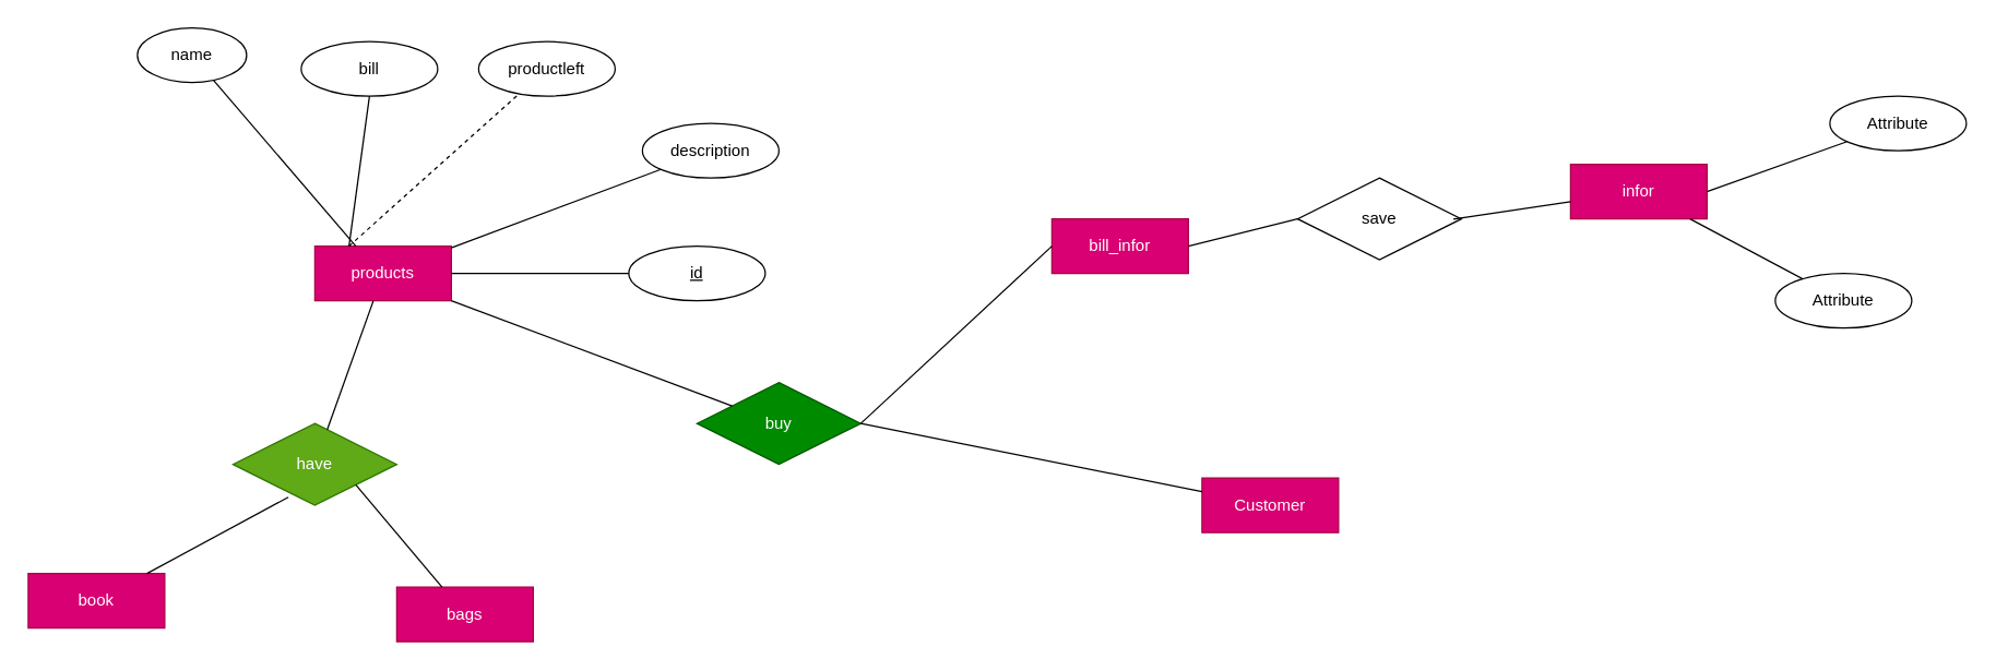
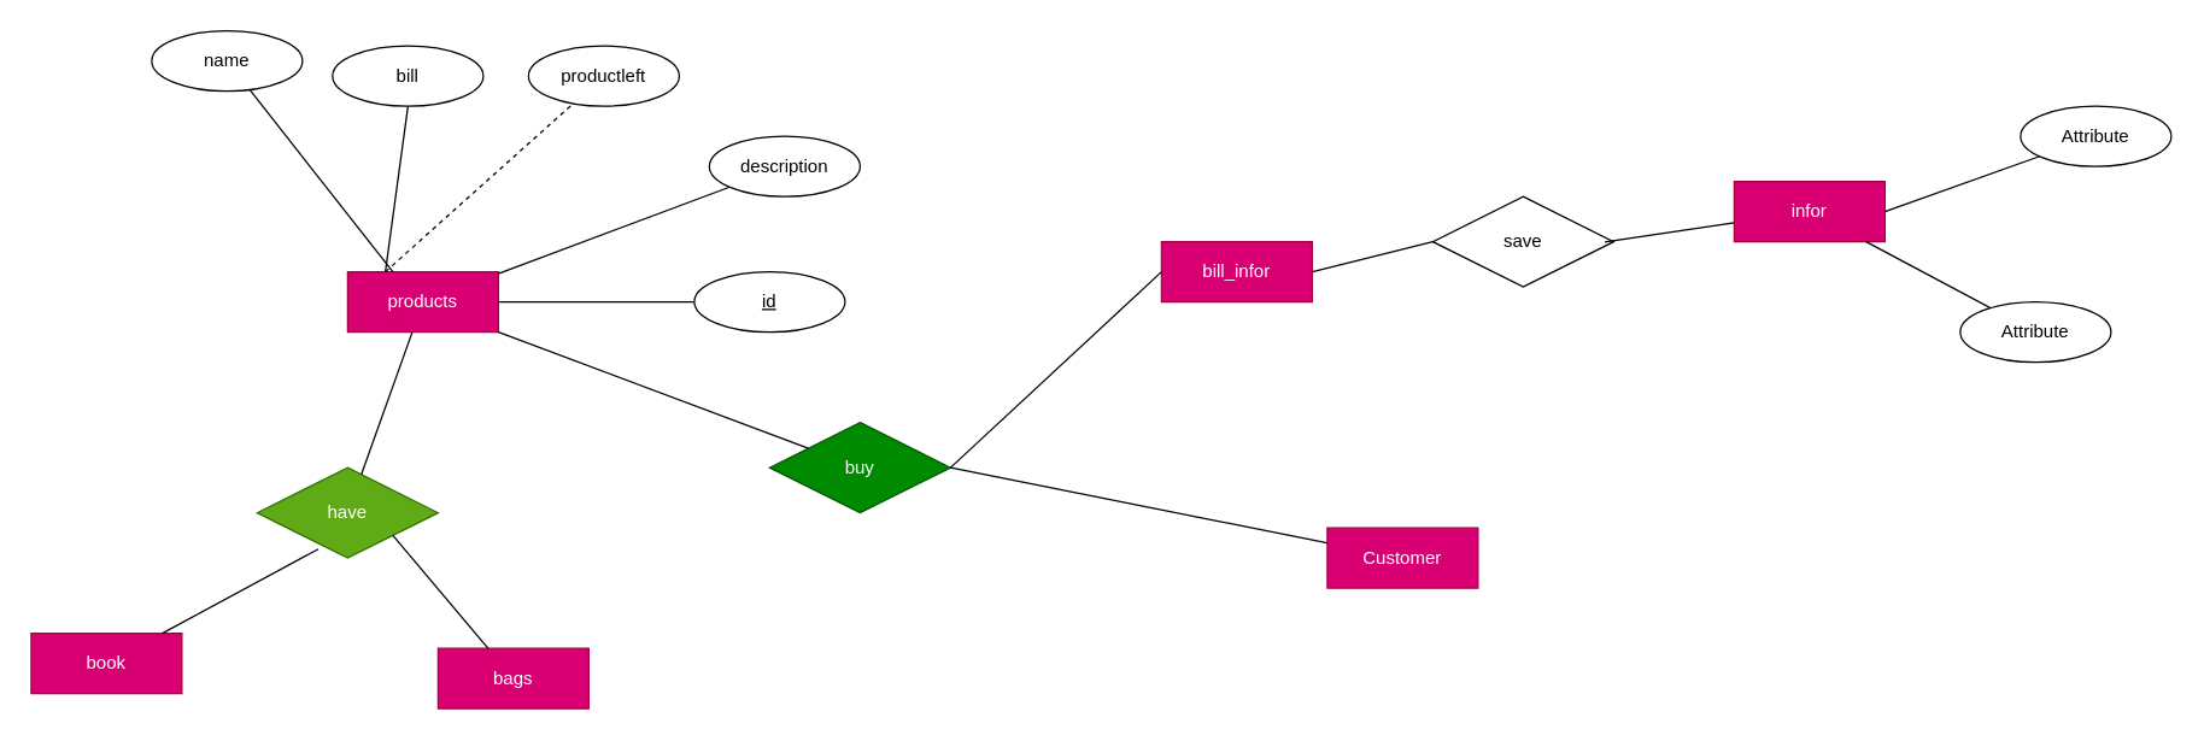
- <mxCell id="6" value="name" style="ellipse;whiteSpace=wrap;html=1;align=center;" parent="1" vertex="1"><mxGeometry x="100" y="20" width="80" height="40" as="geometry" /></mxCell>
+ <mxCell id="6" value="name" style="ellipse;whiteSpace=wrap;html=1;align=center;" parent="1" vertex="1"><mxGeometry x="100" y="20" width="100" height="40" as="geometry" /></mxCell>
